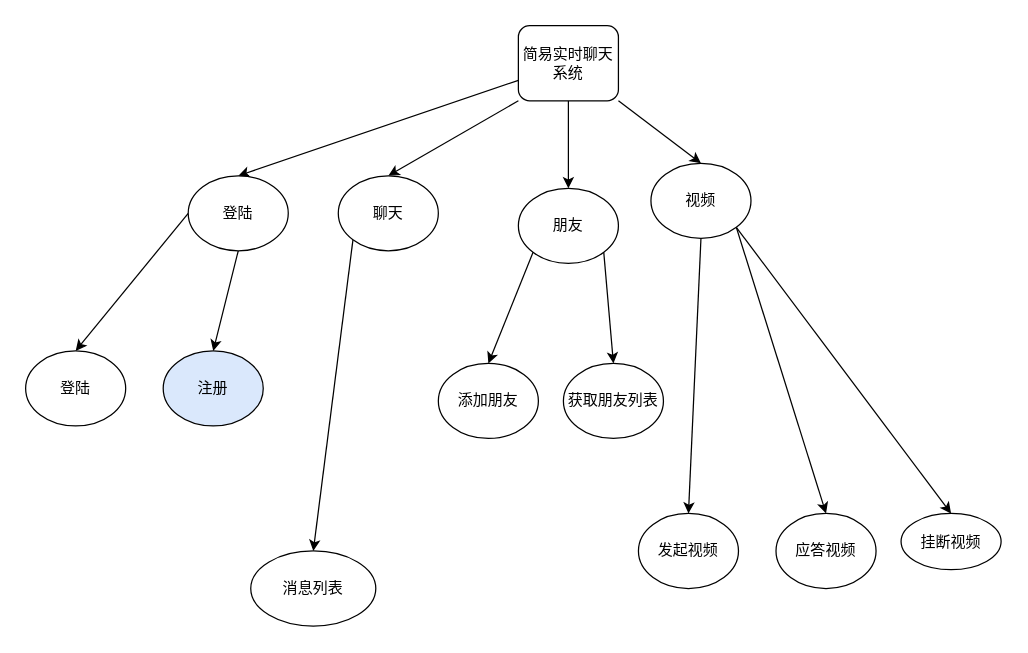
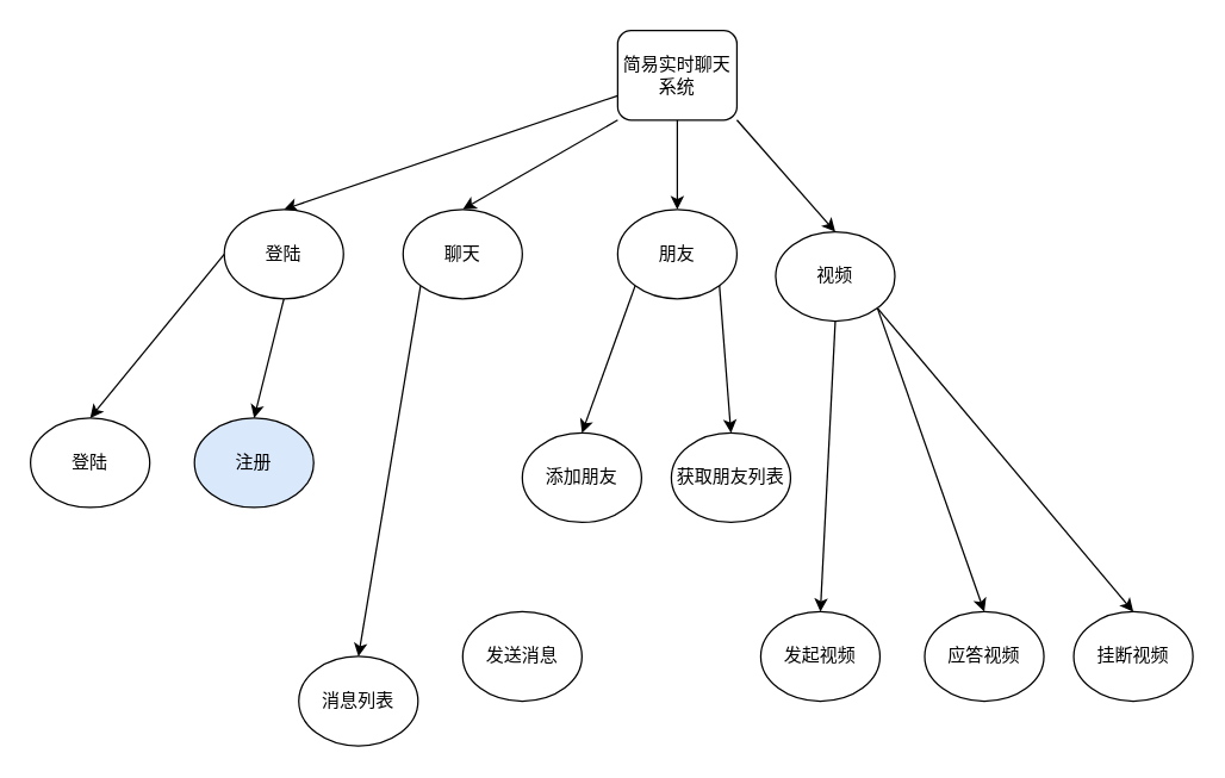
- <mxCell id="15" value="视频" style="ellipse;whiteSpace=wrap;html=1;" vertex="1" parent="1"><mxGeometry x="520" y="130" width="80" height="60" as="geometry" /></mxCell>
+ <mxCell id="15" value="视频" style="ellipse;whiteSpace=wrap;html=1;" vertex="1" parent="1"><mxGeometry x="520" y="155" width="80" height="60" as="geometry" /></mxCell>
- <mxCell id="11" value="朋友" style="ellipse;whiteSpace=wrap;html=1;" vertex="1" parent="1"><mxGeometry x="414" y="150" width="80" height="60" as="geometry" /></mxCell>
+ <mxCell id="11" value="朋友" style="ellipse;whiteSpace=wrap;html=1;" vertex="1" parent="1"><mxGeometry x="414" y="140" width="80" height="60" as="geometry" /></mxCell>
- <mxCell id="22" value="挂断视频" style="ellipse;whiteSpace=wrap;html=1;" vertex="1" parent="1"><mxGeometry x="720" y="410" width="80" height="45" as="geometry" /></mxCell>
+ <mxCell id="22" value="挂断视频" style="ellipse;whiteSpace=wrap;html=1;" vertex="1" parent="1"><mxGeometry x="720" y="410" width="80" height="60" as="geometry" /></mxCell>
+ <mxCell id="17" value="发送消息" style="ellipse;whiteSpace=wrap;html=1;" vertex="1" parent="1"><mxGeometry x="310" y="410" width="80" height="60" as="geometry" /></mxCell>
- <mxCell id="16" value="消息列表" style="ellipse;whiteSpace=wrap;html=1;" vertex="1" parent="1"><mxGeometry x="200" y="440" width="100" height="60" as="geometry" /></mxCell>
+ <mxCell id="16" value="消息列表" style="ellipse;whiteSpace=wrap;html=1;" vertex="1" parent="1"><mxGeometry x="200" y="440" width="80" height="60" as="geometry" /></mxCell>
